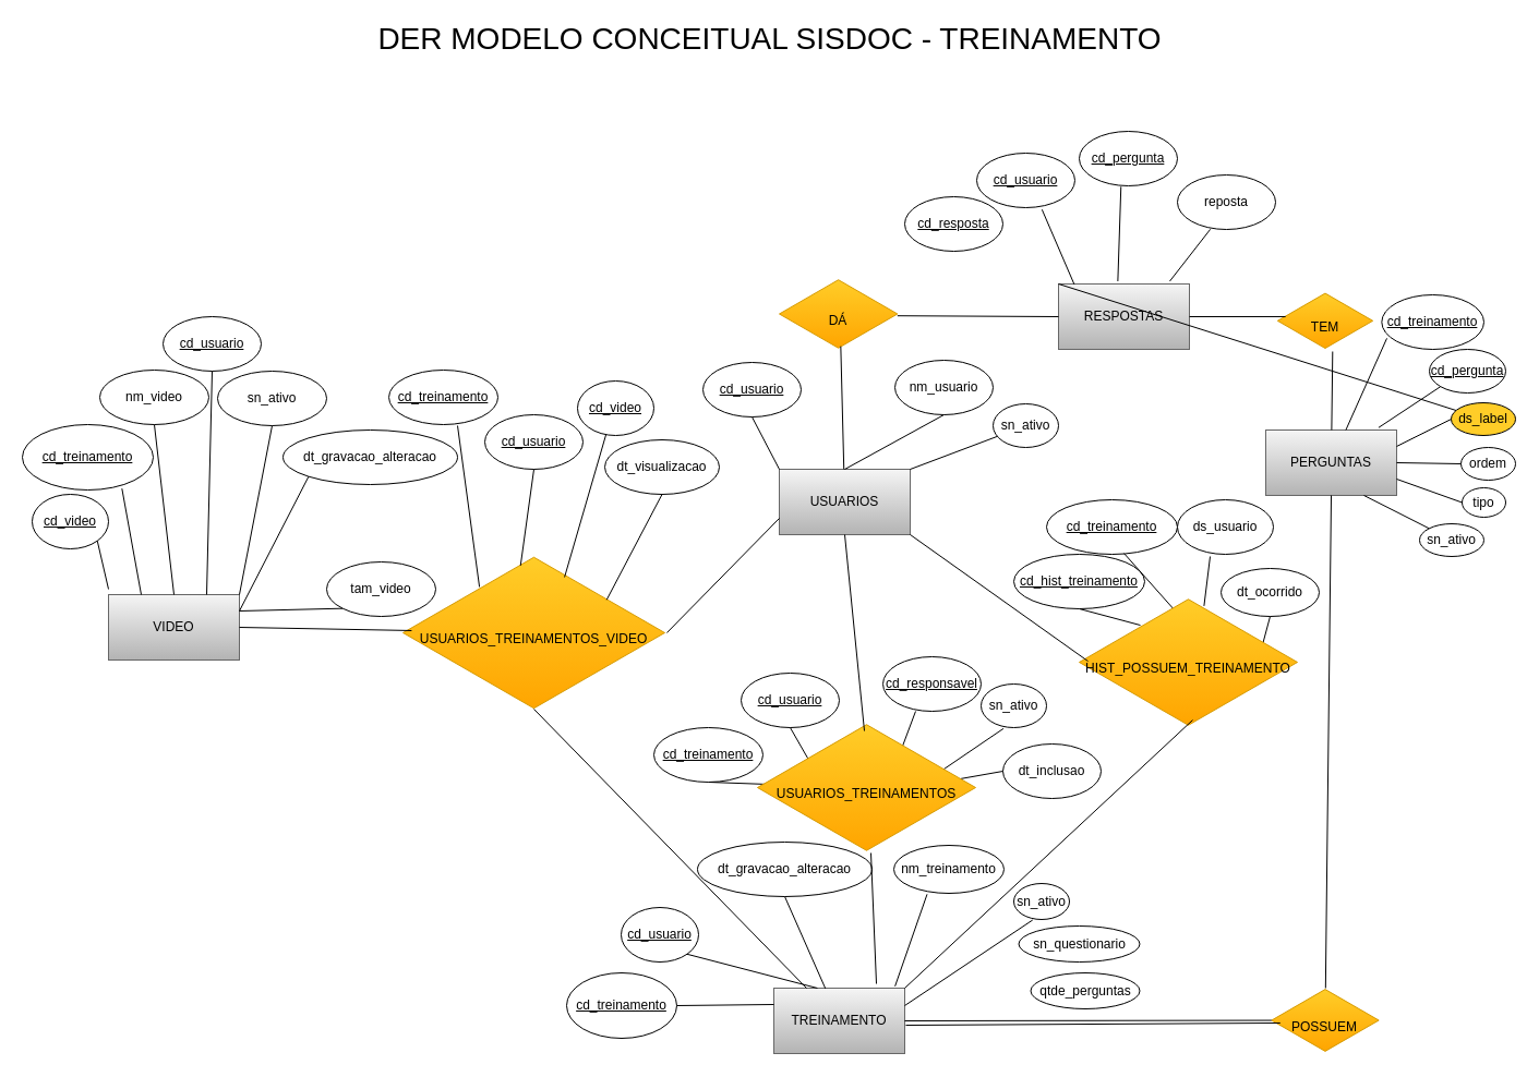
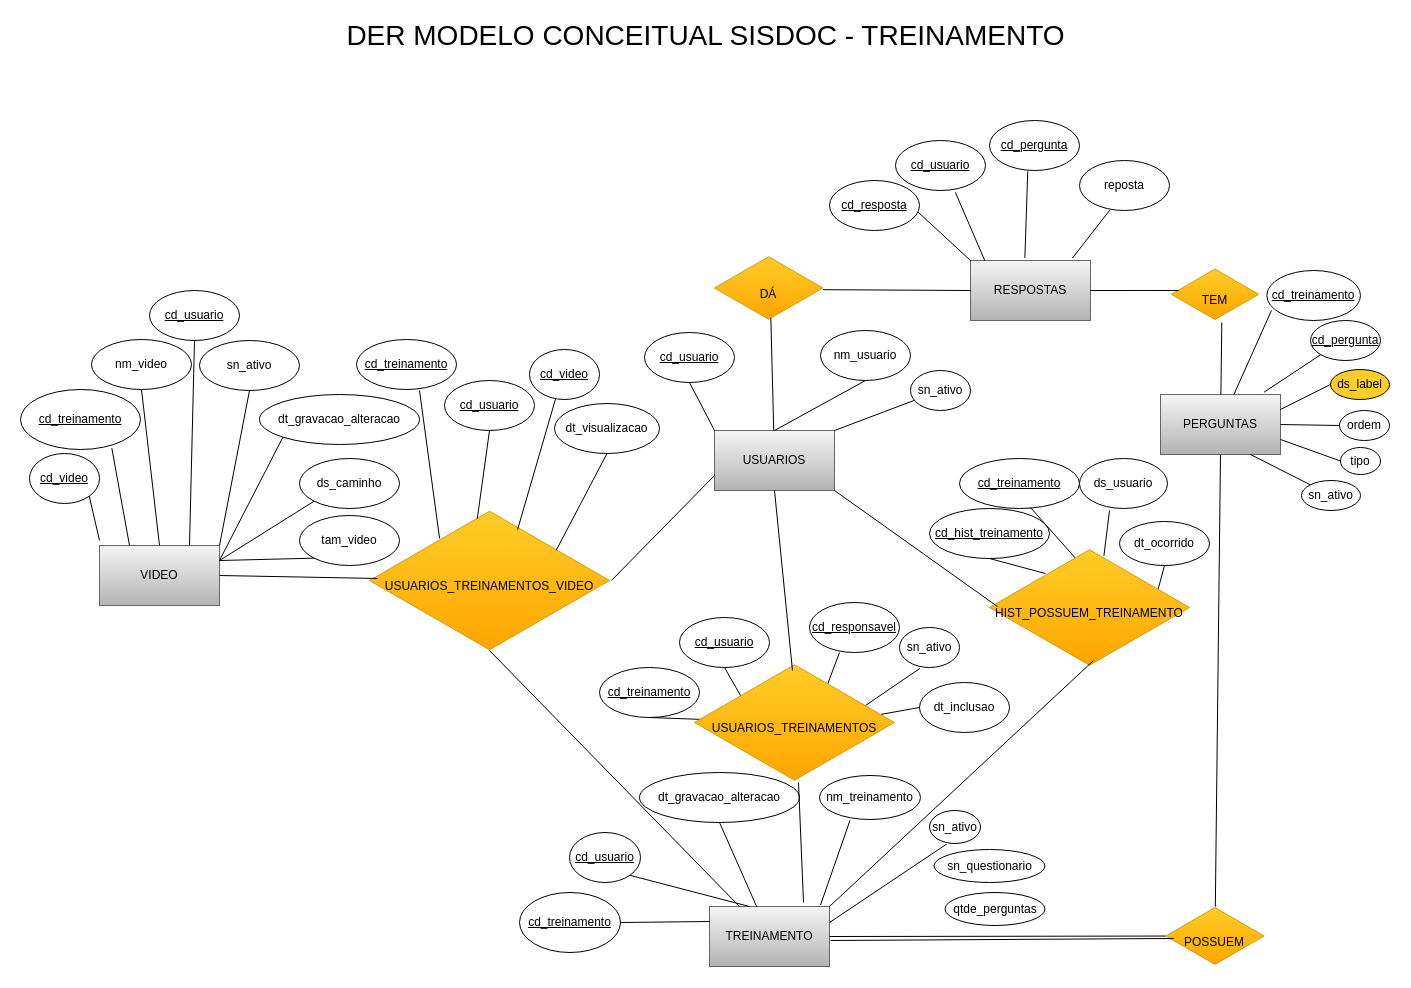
- <mxCell id="89" value="" style="endArrow=none;html=1;rounded=0;fontSize=12;exitX=0;exitY=0;exitDx=0;exitDy=0;" edge="1" parent="1" source="78" target="95"><mxGeometry width="50" height="50" relative="1" as="geometry"><mxPoint x="920" y="270" as="sourcePoint" /><mxPoint x="970" y="220" as="targetPoint" /></mxGeometry></mxCell>
+ <mxCell id="89" value="" style="endArrow=none;html=1;rounded=0;fontSize=12;entryX=0.986;entryY=0.635;entryDx=0;entryDy=0;entryPerimeter=0;exitX=0;exitY=0;exitDx=0;exitDy=0;" edge="1" parent="1" source="78" target="85"><mxGeometry width="50" height="50" relative="1" as="geometry"><mxPoint x="920" y="270" as="sourcePoint" /><mxPoint x="970" y="220" as="targetPoint" /></mxGeometry></mxCell>
+ <mxCell id="10" value="ds_caminho" style="ellipse;whiteSpace=wrap;html=1;" vertex="1" parent="1"><mxGeometry x="299" y="458" width="100" height="50" as="geometry" /></mxCell>
+ <mxCell id="17" value="" style="endArrow=none;html=1;rounded=0;fontSize=28;entryX=0;entryY=1;entryDx=0;entryDy=0;exitX=1;exitY=0.25;exitDx=0;exitDy=0;" edge="1" parent="1" source="3" target="10"><mxGeometry width="50" height="50" relative="1" as="geometry"><mxPoint x="346.04" y="1190" as="sourcePoint" /><mxPoint x="376.04" y="1116" as="targetPoint" /></mxGeometry></mxCell>
